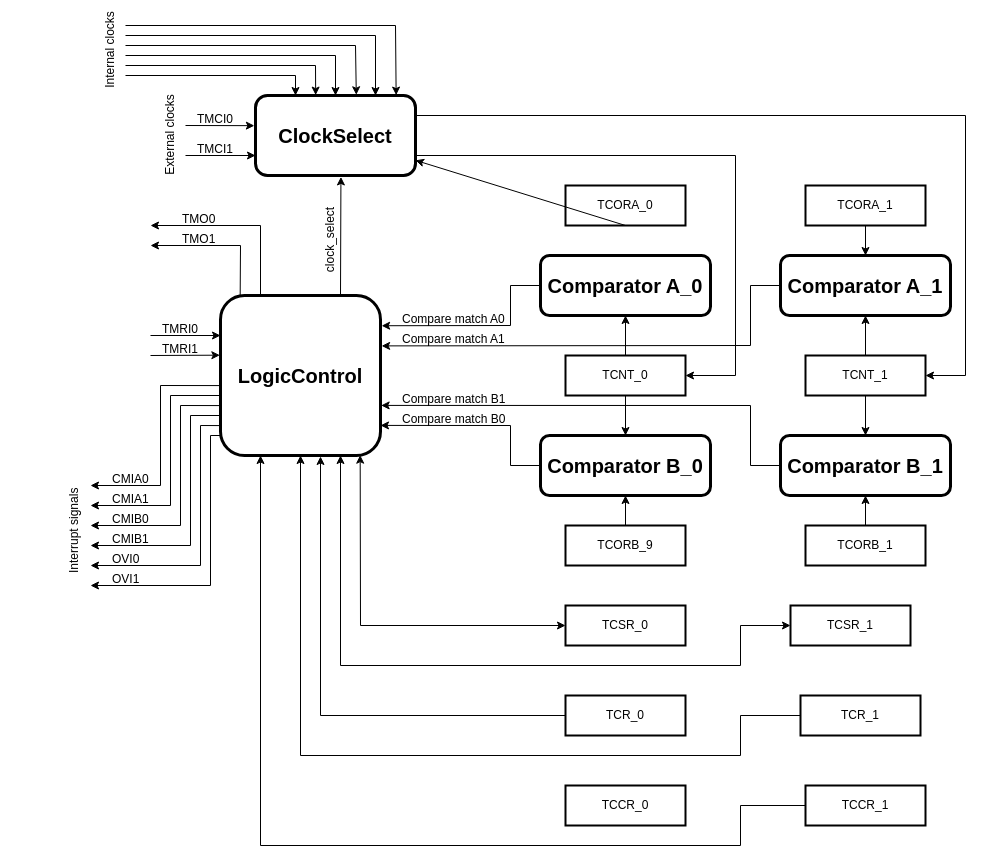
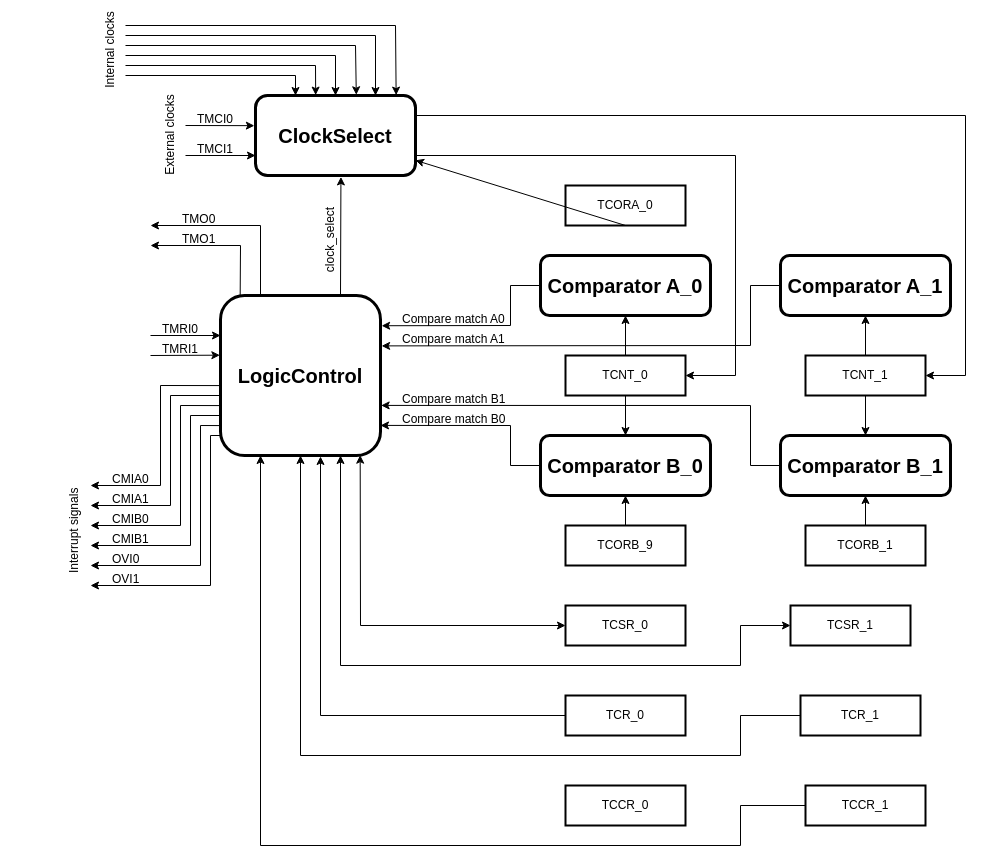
- <mxCell id="9" value="TCORA_1" style="rounded=0;whiteSpace=wrap;html=1;strokeWidth=2;" vertex="1" parent="1"><mxGeometry x="805" y="180" width="120" height="40" as="geometry" /></mxCell>
- <mxCell id="15" value="" style="endArrow=classic;html=1;rounded=0;exitX=0.5;exitY=1;exitDx=0;exitDy=0;entryX=0.5;entryY=0;entryDx=0;entryDy=0;" edge="1" parent="1" source="9" target="5"><mxGeometry width="50" height="50" relative="1" as="geometry"><mxPoint x="950" y="260" as="sourcePoint" /><mxPoint x="1000" y="210" as="targetPoint" /></mxGeometry></mxCell>
